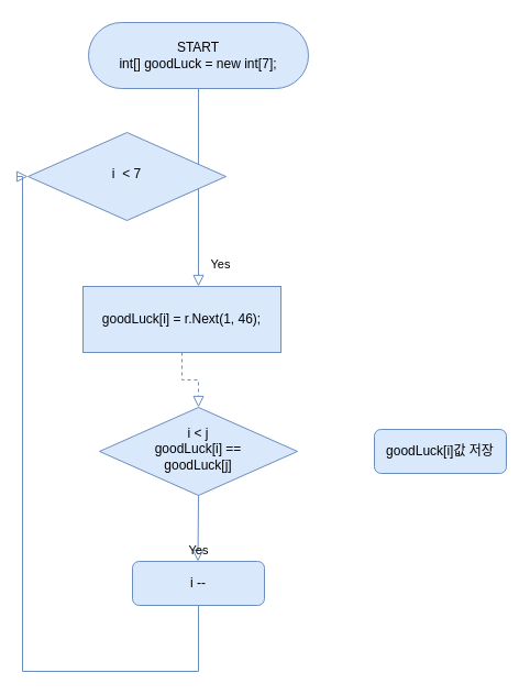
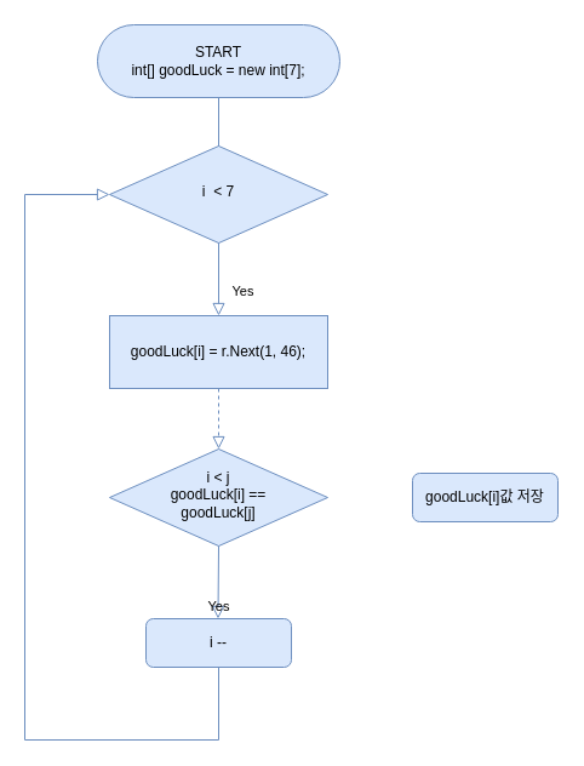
- <mxCell id="11" value="i&amp;nbsp; &amp;lt; 7" style="rhombus;whiteSpace=wrap;html=1;shadow=0;fontFamily=Helvetica;fontSize=12;align=center;strokeWidth=1;spacing=6;spacingTop=-4;fillColor=#dae8fc;strokeColor=#6c8ebf;" vertex="1" parent="1"><mxGeometry x="25" y="120" width="180" height="80" as="geometry" /></mxCell>
+ <mxCell id="11" value="i&amp;nbsp; &amp;lt; 7" style="rhombus;whiteSpace=wrap;html=1;shadow=0;fontFamily=Helvetica;fontSize=12;align=center;strokeWidth=1;spacing=6;spacingTop=-4;fillColor=#dae8fc;strokeColor=#6c8ebf;" vertex="1" parent="1"><mxGeometry x="90" y="120" width="180" height="80" as="geometry" /></mxCell>
- <mxCell id="4" value="&lt;div&gt;&lt;span&gt;goodLuck[i] = r.Next(1, 46);&lt;/span&gt;&lt;br&gt;&lt;/div&gt;" style="rounded=0;whiteSpace=wrap;html=1;glass=0;strokeWidth=1;fillColor=#dae8fc;strokeColor=#6c8ebf;" parent="1" vertex="1"><mxGeometry x="75" y="260" width="180" height="60" as="geometry" /></mxCell>
+ <mxCell id="4" value="&lt;div&gt;&lt;span&gt;goodLuck[i] = r.Next(1, 46);&lt;/span&gt;&lt;br&gt;&lt;/div&gt;" style="rounded=0;whiteSpace=wrap;html=1;glass=0;strokeWidth=1;fillColor=#dae8fc;strokeColor=#6c8ebf;" parent="1" vertex="1"><mxGeometry x="90" y="260" width="180" height="60" as="geometry" /></mxCell>
